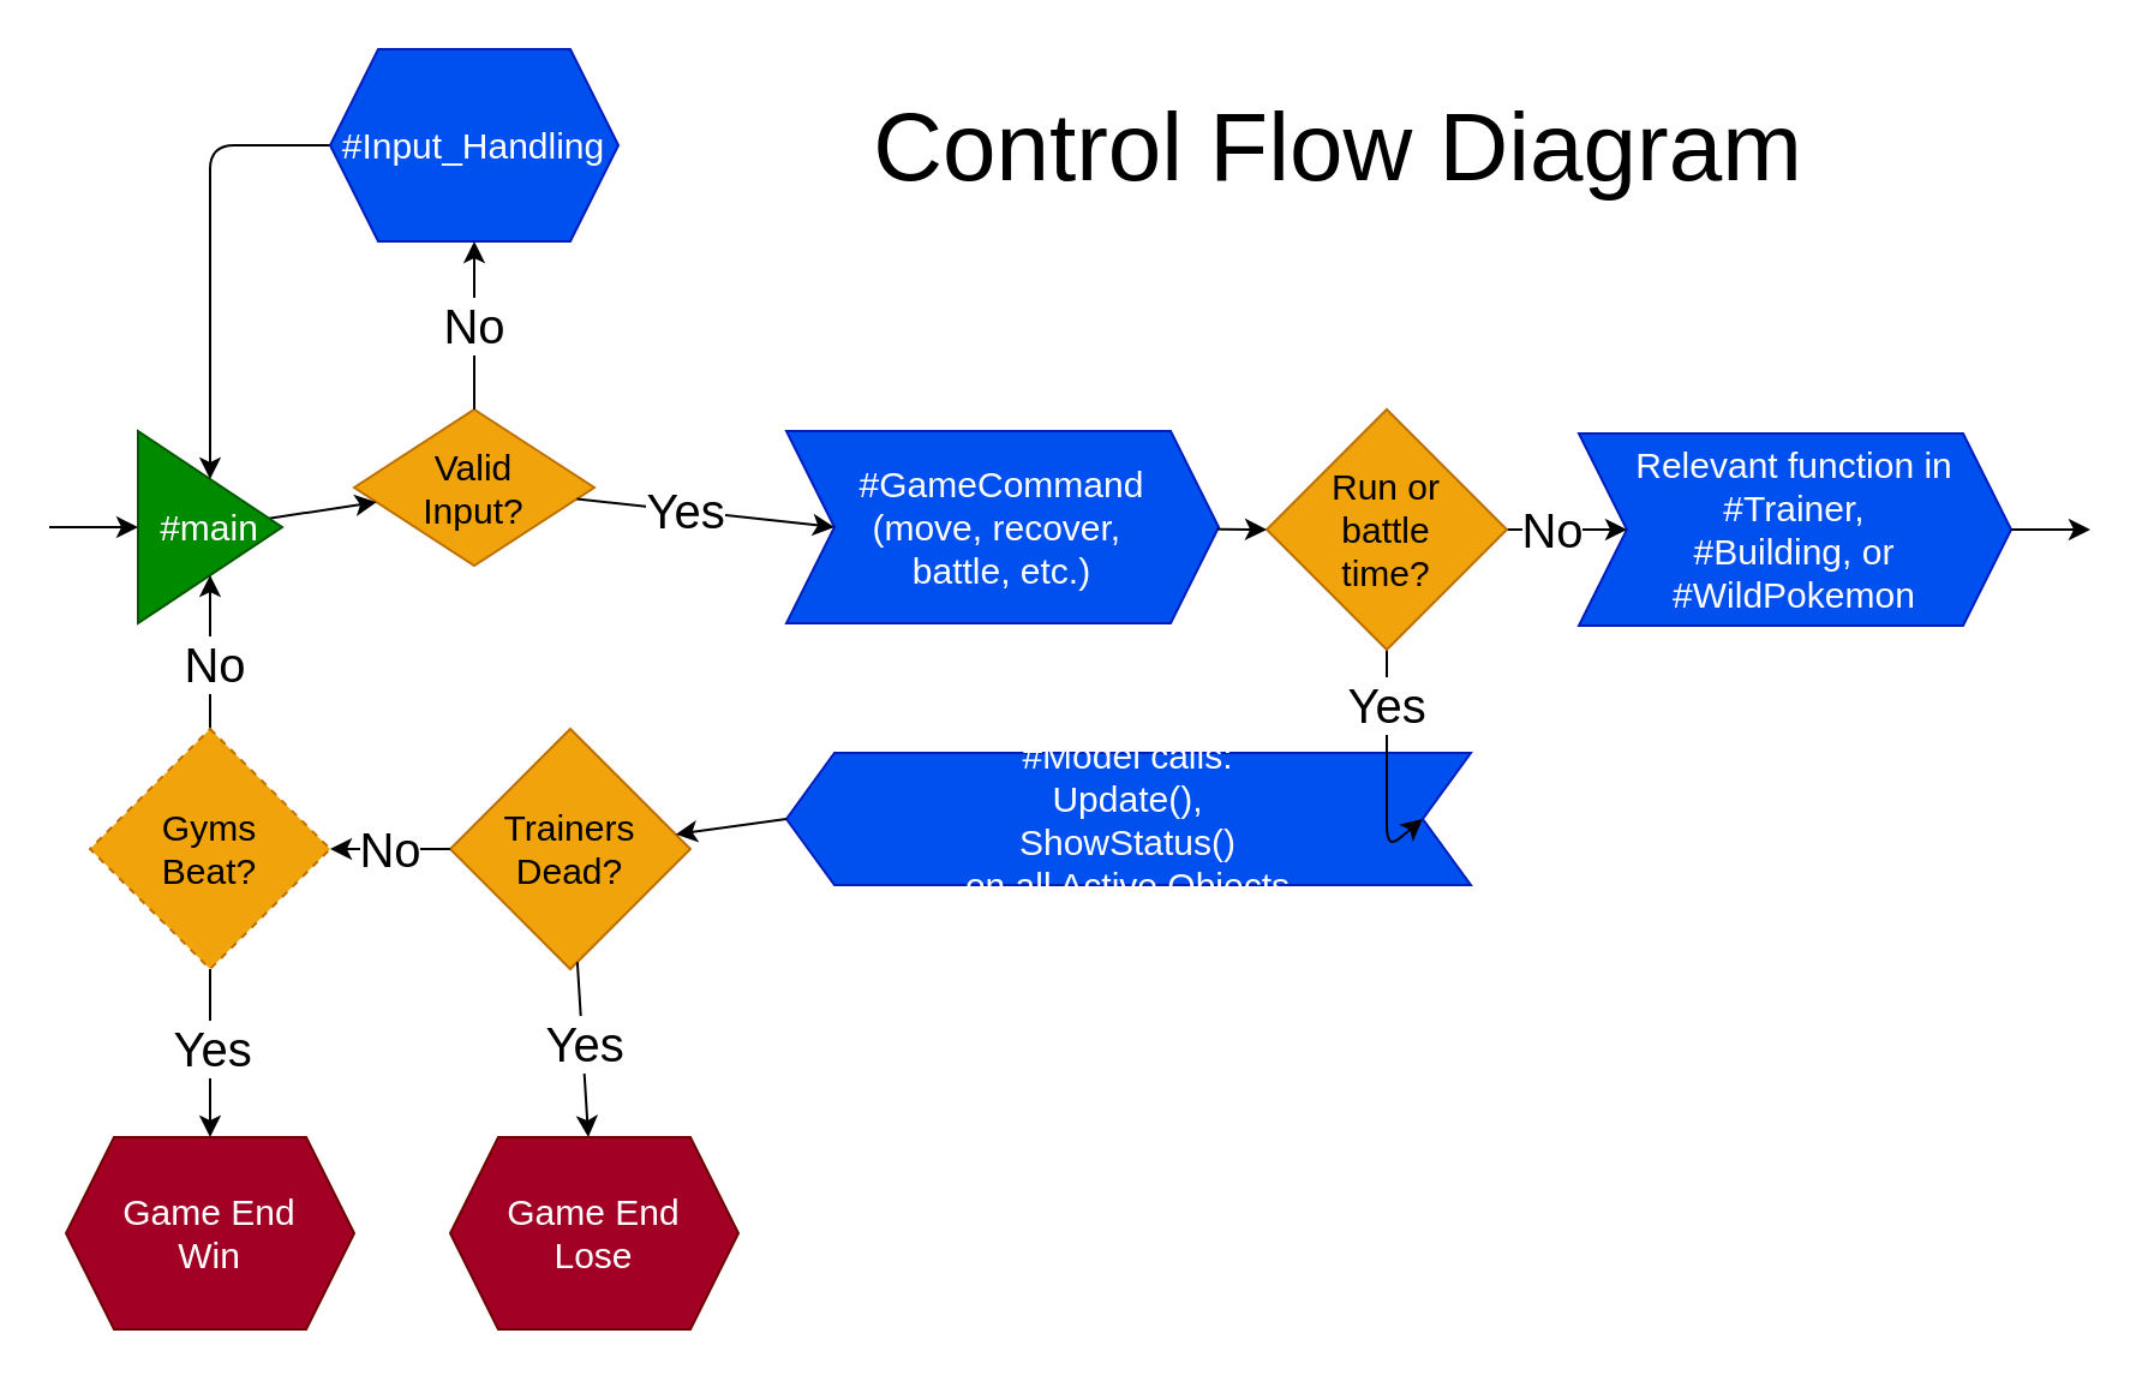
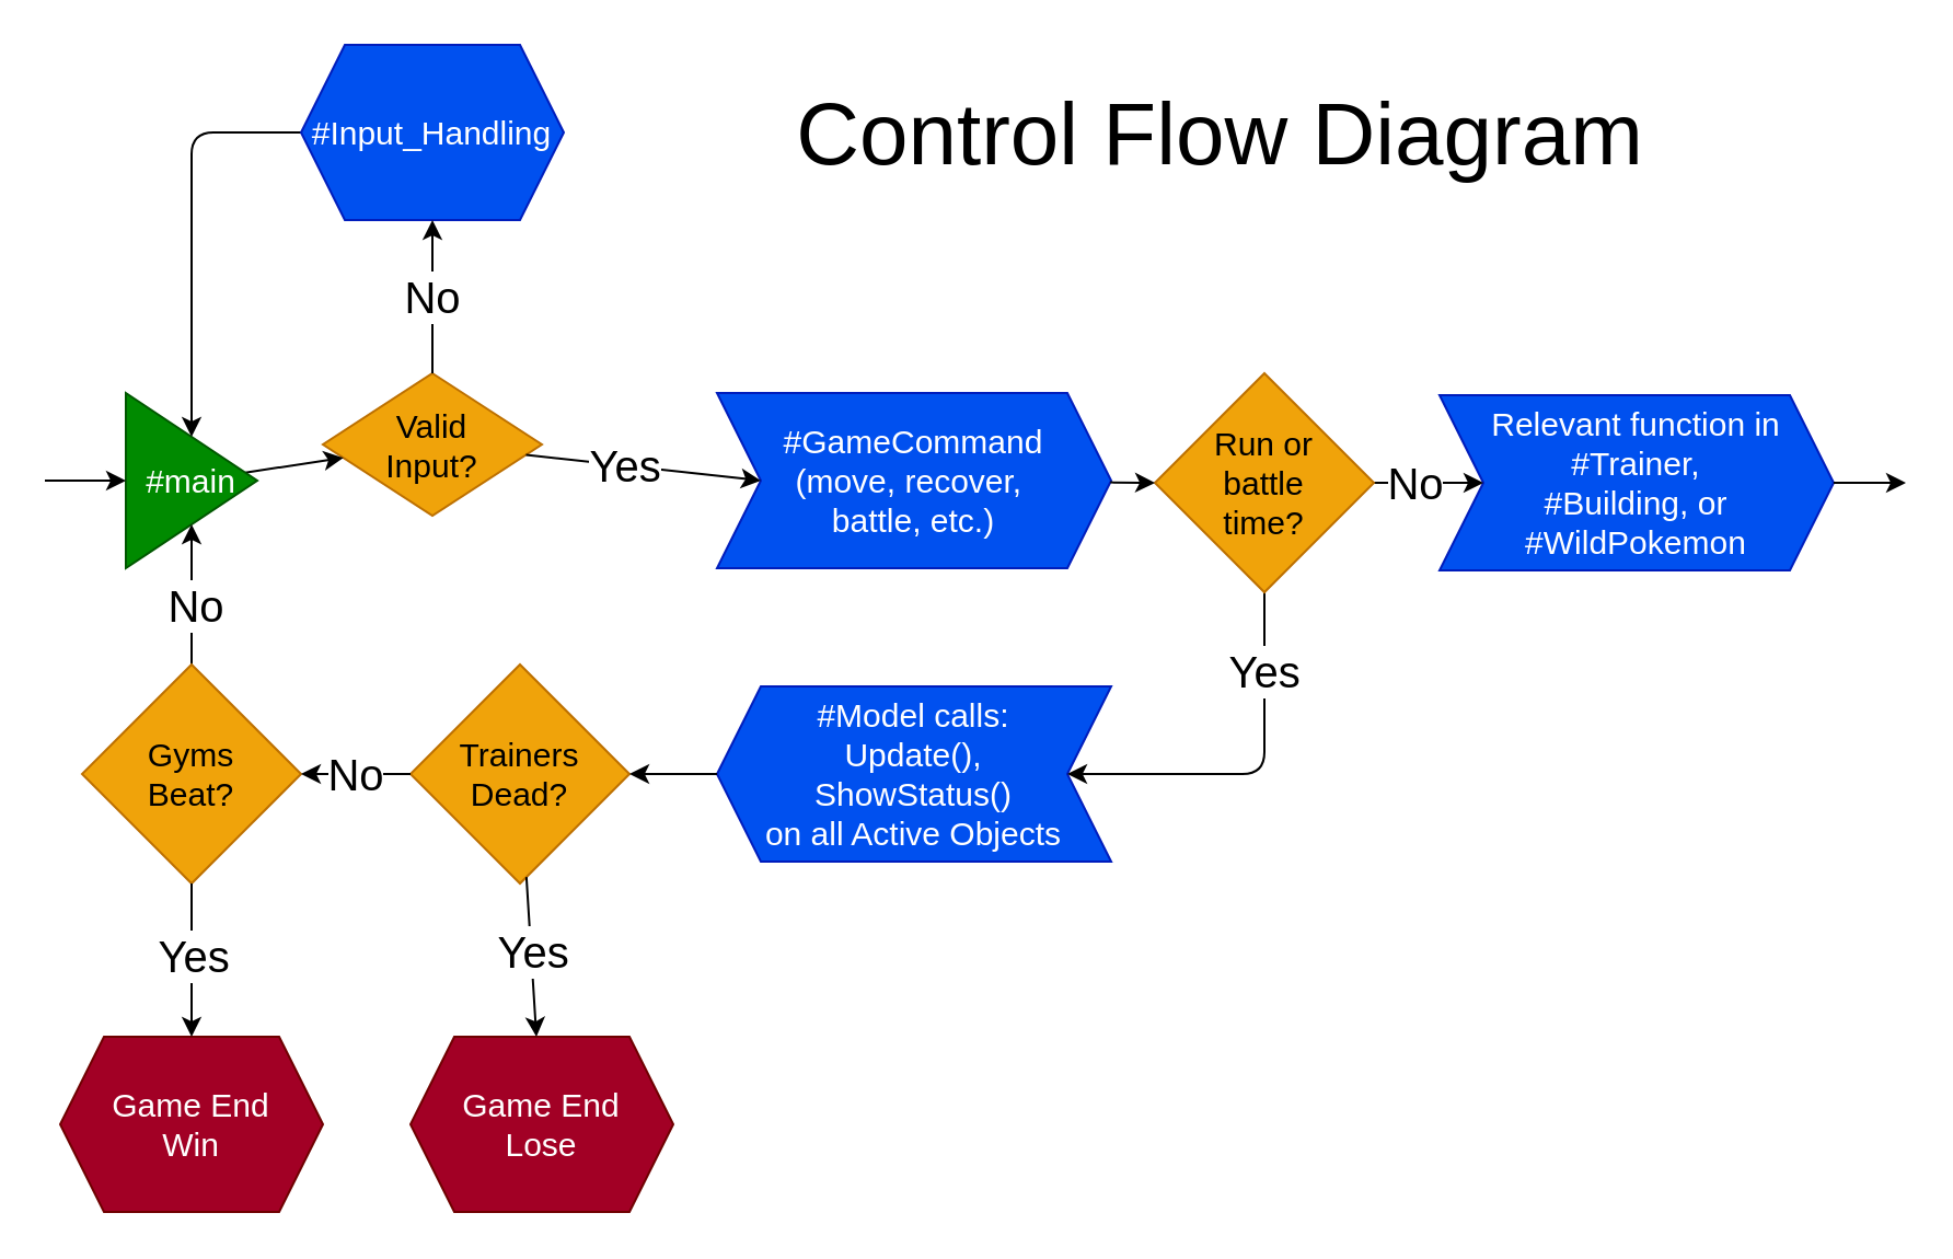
- <mxCell id="13" value="#Model calls:&lt;br style=&quot;font-size: 15px&quot;&gt;Update(),&lt;br style=&quot;font-size: 15px&quot;&gt;ShowStatus()&lt;br style=&quot;font-size: 15px&quot;&gt;on all Active Objects" style="shape=step;perimeter=stepPerimeter;whiteSpace=wrap;html=1;fixedSize=1;rounded=0;shadow=0;glass=0;sketch=0;fontSize=15;direction=west;fillColor=#0050ef;strokeColor=#001DBC;fontColor=#ffffff;" parent="2" vertex="1"><mxGeometry x="300" y="293" width="285" height="55" as="geometry" /></mxCell>
+ <mxCell id="13" value="#Model calls:&lt;br style=&quot;font-size: 15px&quot;&gt;Update(),&lt;br style=&quot;font-size: 15px&quot;&gt;ShowStatus()&lt;br style=&quot;font-size: 15px&quot;&gt;on all Active Objects" style="shape=step;perimeter=stepPerimeter;whiteSpace=wrap;html=1;fixedSize=1;rounded=0;shadow=0;glass=0;sketch=0;fontSize=15;direction=west;fillColor=#0050ef;strokeColor=#001DBC;fontColor=#ffffff;" parent="2" vertex="1"><mxGeometry x="300" y="293" width="180" height="80" as="geometry" /></mxCell>
- <mxCell id="17" value="Gyms&lt;br style=&quot;font-size: 15px;&quot;&gt;Beat?" style="rhombus;whiteSpace=wrap;html=1;rounded=0;shadow=0;glass=0;sketch=0;fontSize=15;fillColor=#f0a30a;fontColor=#000000;strokeColor=#BD7000;dashed=1;" parent="2" vertex="1"><mxGeometry x="10" y="283" width="100" height="100" as="geometry" /></mxCell>
+ <mxCell id="17" value="Gyms&lt;br style=&quot;font-size: 15px;&quot;&gt;Beat?" style="rhombus;whiteSpace=wrap;html=1;rounded=0;shadow=0;glass=0;sketch=0;fontSize=15;fillColor=#f0a30a;fontColor=#000000;strokeColor=#BD7000;" parent="2" vertex="1"><mxGeometry x="10" y="283" width="100" height="100" as="geometry" /></mxCell>
